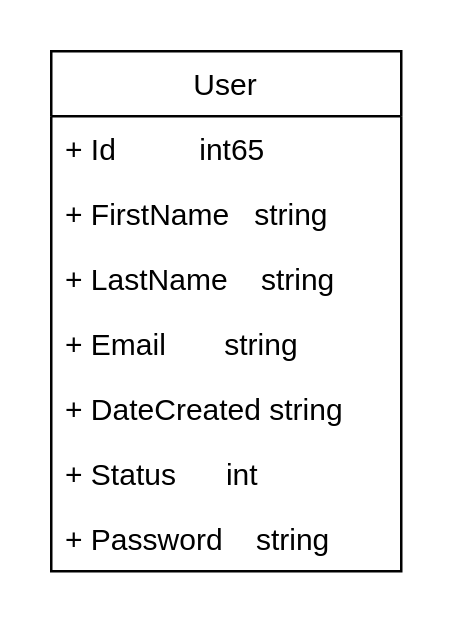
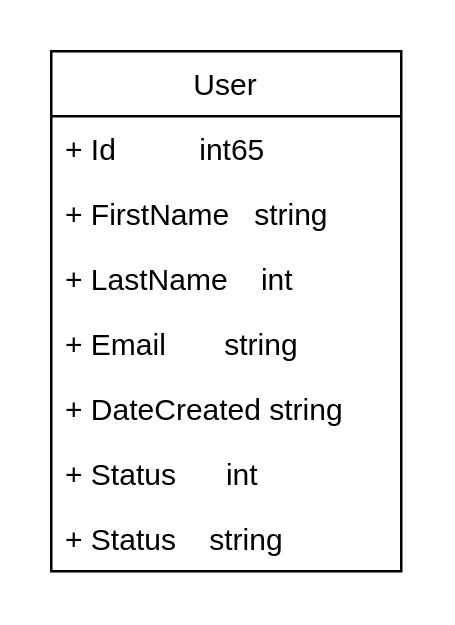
- <mxCell id="5" value="+ LastName    string" style="text;strokeColor=none;fillColor=none;align=left;verticalAlign=top;spacingLeft=4;spacingRight=4;overflow=hidden;rotatable=0;points=[[0,0.5],[1,0.5]];portConstraint=eastwest;" vertex="1" parent="2"><mxGeometry y="78" width="140" height="26" as="geometry" /></mxCell>
+ <mxCell id="5" value="+ LastName    int" style="text;strokeColor=none;fillColor=none;align=left;verticalAlign=top;spacingLeft=4;spacingRight=4;overflow=hidden;rotatable=0;points=[[0,0.5],[1,0.5]];portConstraint=eastwest;" vertex="1" parent="2"><mxGeometry y="78" width="140" height="26" as="geometry" /></mxCell>
- <mxCell id="9" value="+ Password    string" style="text;strokeColor=none;fillColor=none;align=left;verticalAlign=top;spacingLeft=4;spacingRight=4;overflow=hidden;rotatable=0;points=[[0,0.5],[1,0.5]];portConstraint=eastwest;" vertex="1" parent="2"><mxGeometry y="182" width="140" height="26" as="geometry" /></mxCell>
+ <mxCell id="9" value="+ Status    string" style="text;strokeColor=none;fillColor=none;align=left;verticalAlign=top;spacingLeft=4;spacingRight=4;overflow=hidden;rotatable=0;points=[[0,0.5],[1,0.5]];portConstraint=eastwest;" vertex="1" parent="2"><mxGeometry y="182" width="140" height="26" as="geometry" /></mxCell>
